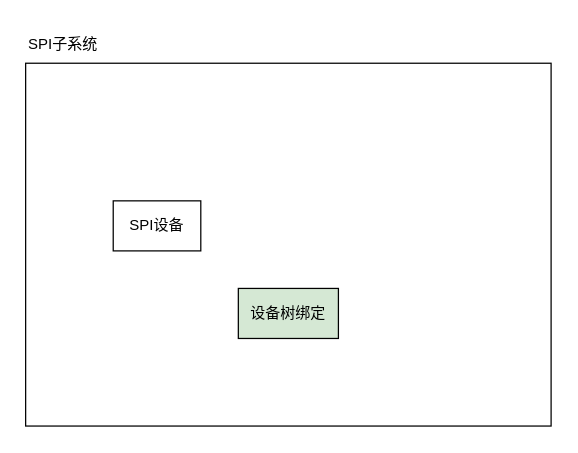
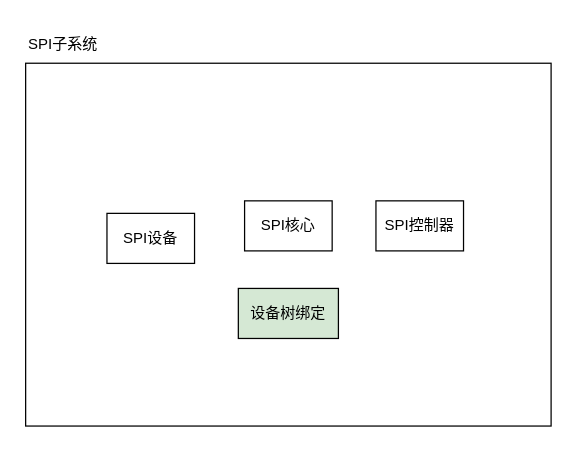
- <mxCell id="5" value="SPI设备" style="rounded=0;whiteSpace=wrap;html=1;" vertex="1" parent="1"><mxGeometry x="90" y="160" width="70" height="40" as="geometry" /></mxCell>
+ <mxCell id="5" value="SPI设备" style="rounded=0;whiteSpace=wrap;html=1;" vertex="1" parent="1"><mxGeometry x="85" y="170" width="70" height="40" as="geometry" /></mxCell>
+ <mxCell id="4" value="SPI核心" style="rounded=0;whiteSpace=wrap;html=1;" vertex="1" parent="1"><mxGeometry x="195" y="160" width="70" height="40" as="geometry" /></mxCell>
+ <mxCell id="6" value="SPI控制器" style="rounded=0;whiteSpace=wrap;html=1;" vertex="1" parent="1"><mxGeometry x="300" y="160" width="70" height="40" as="geometry" /></mxCell>
